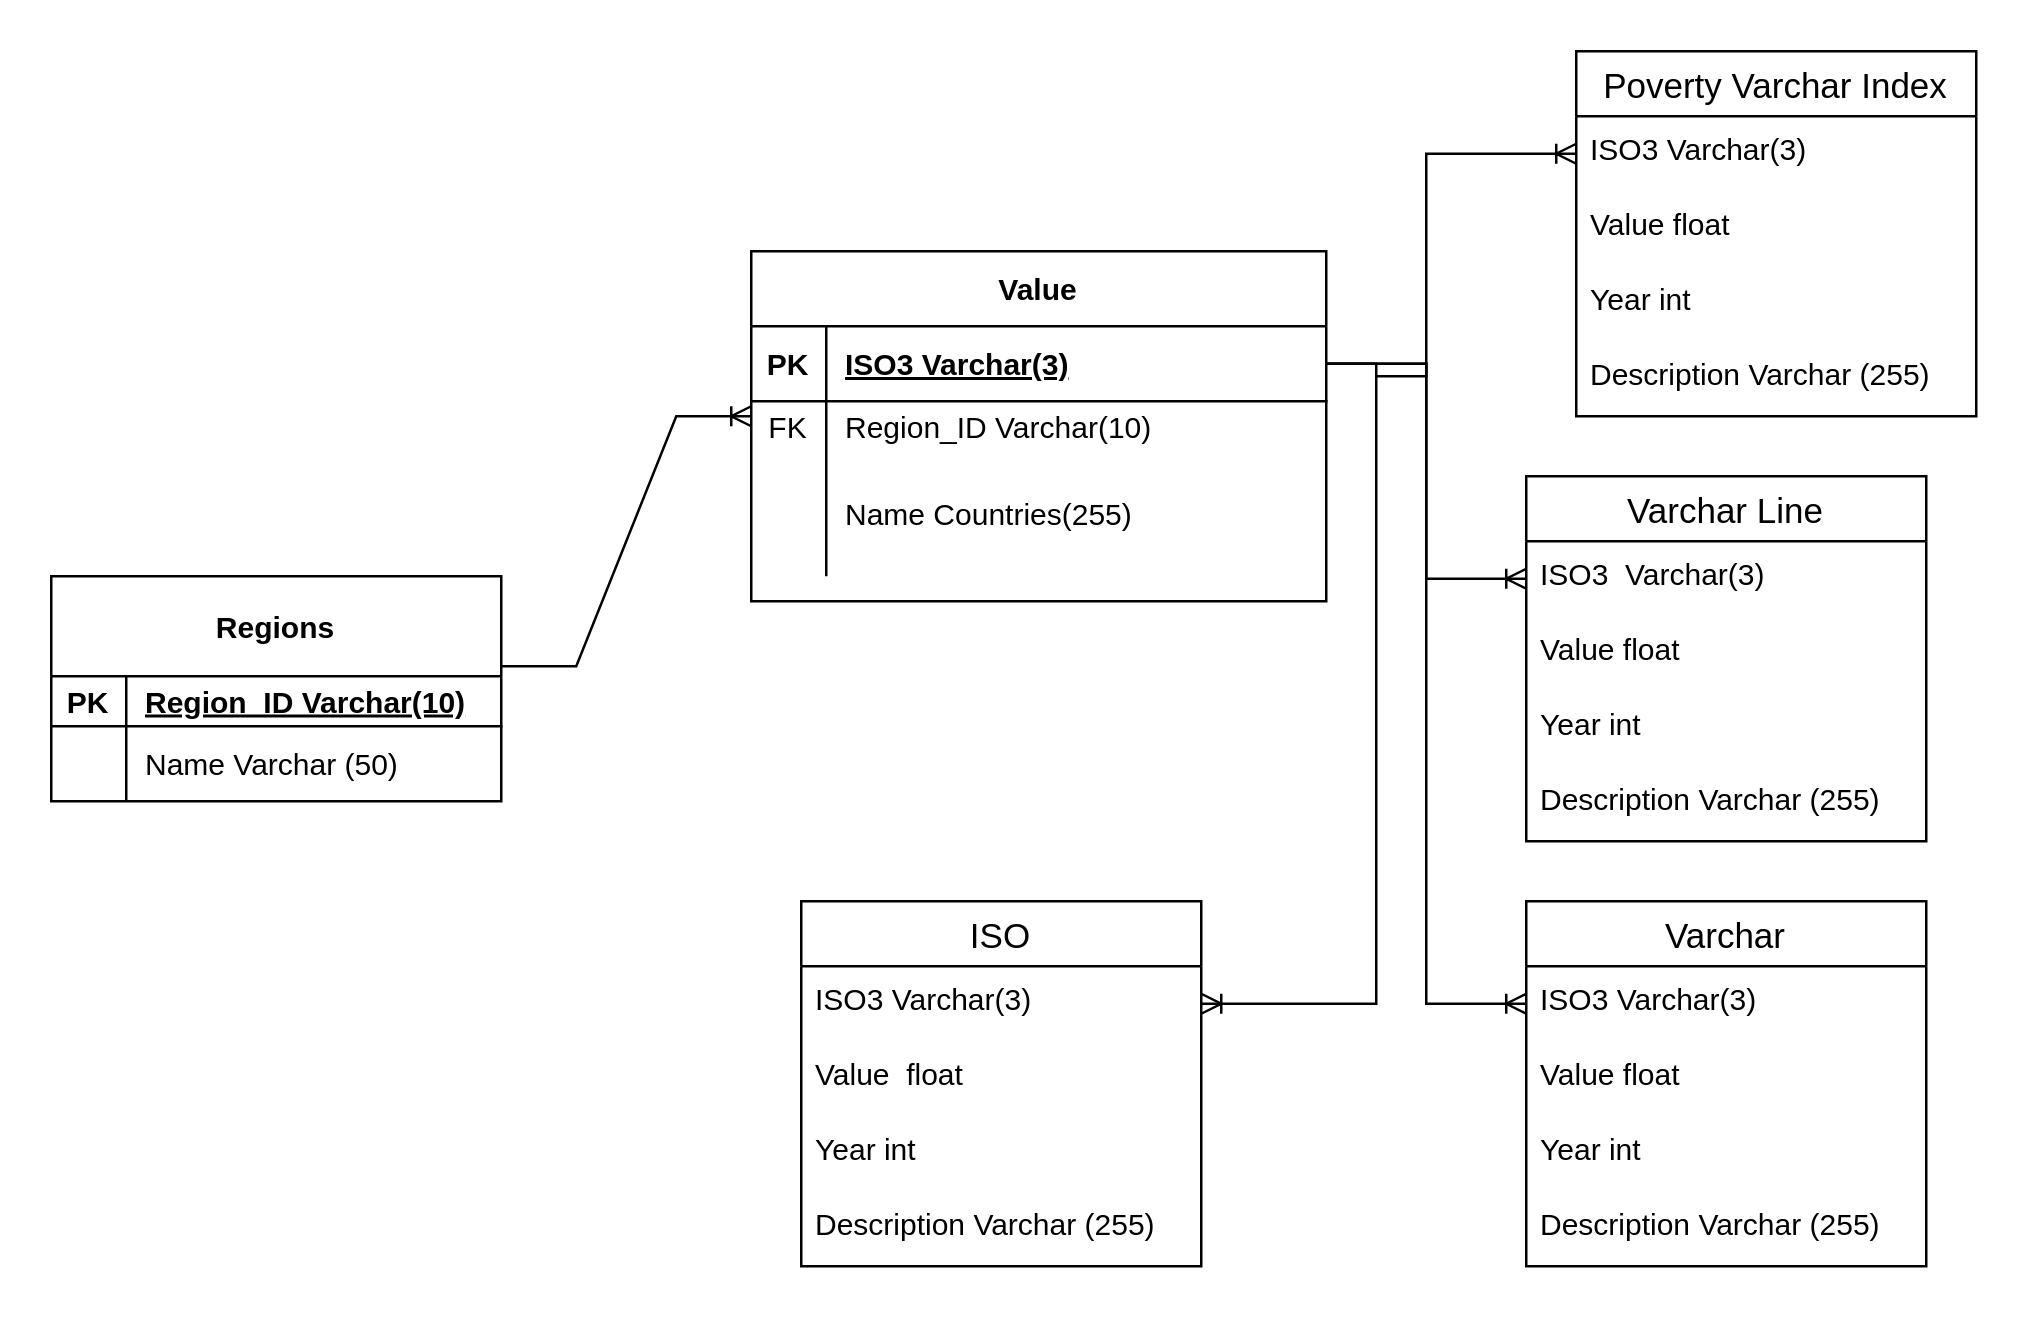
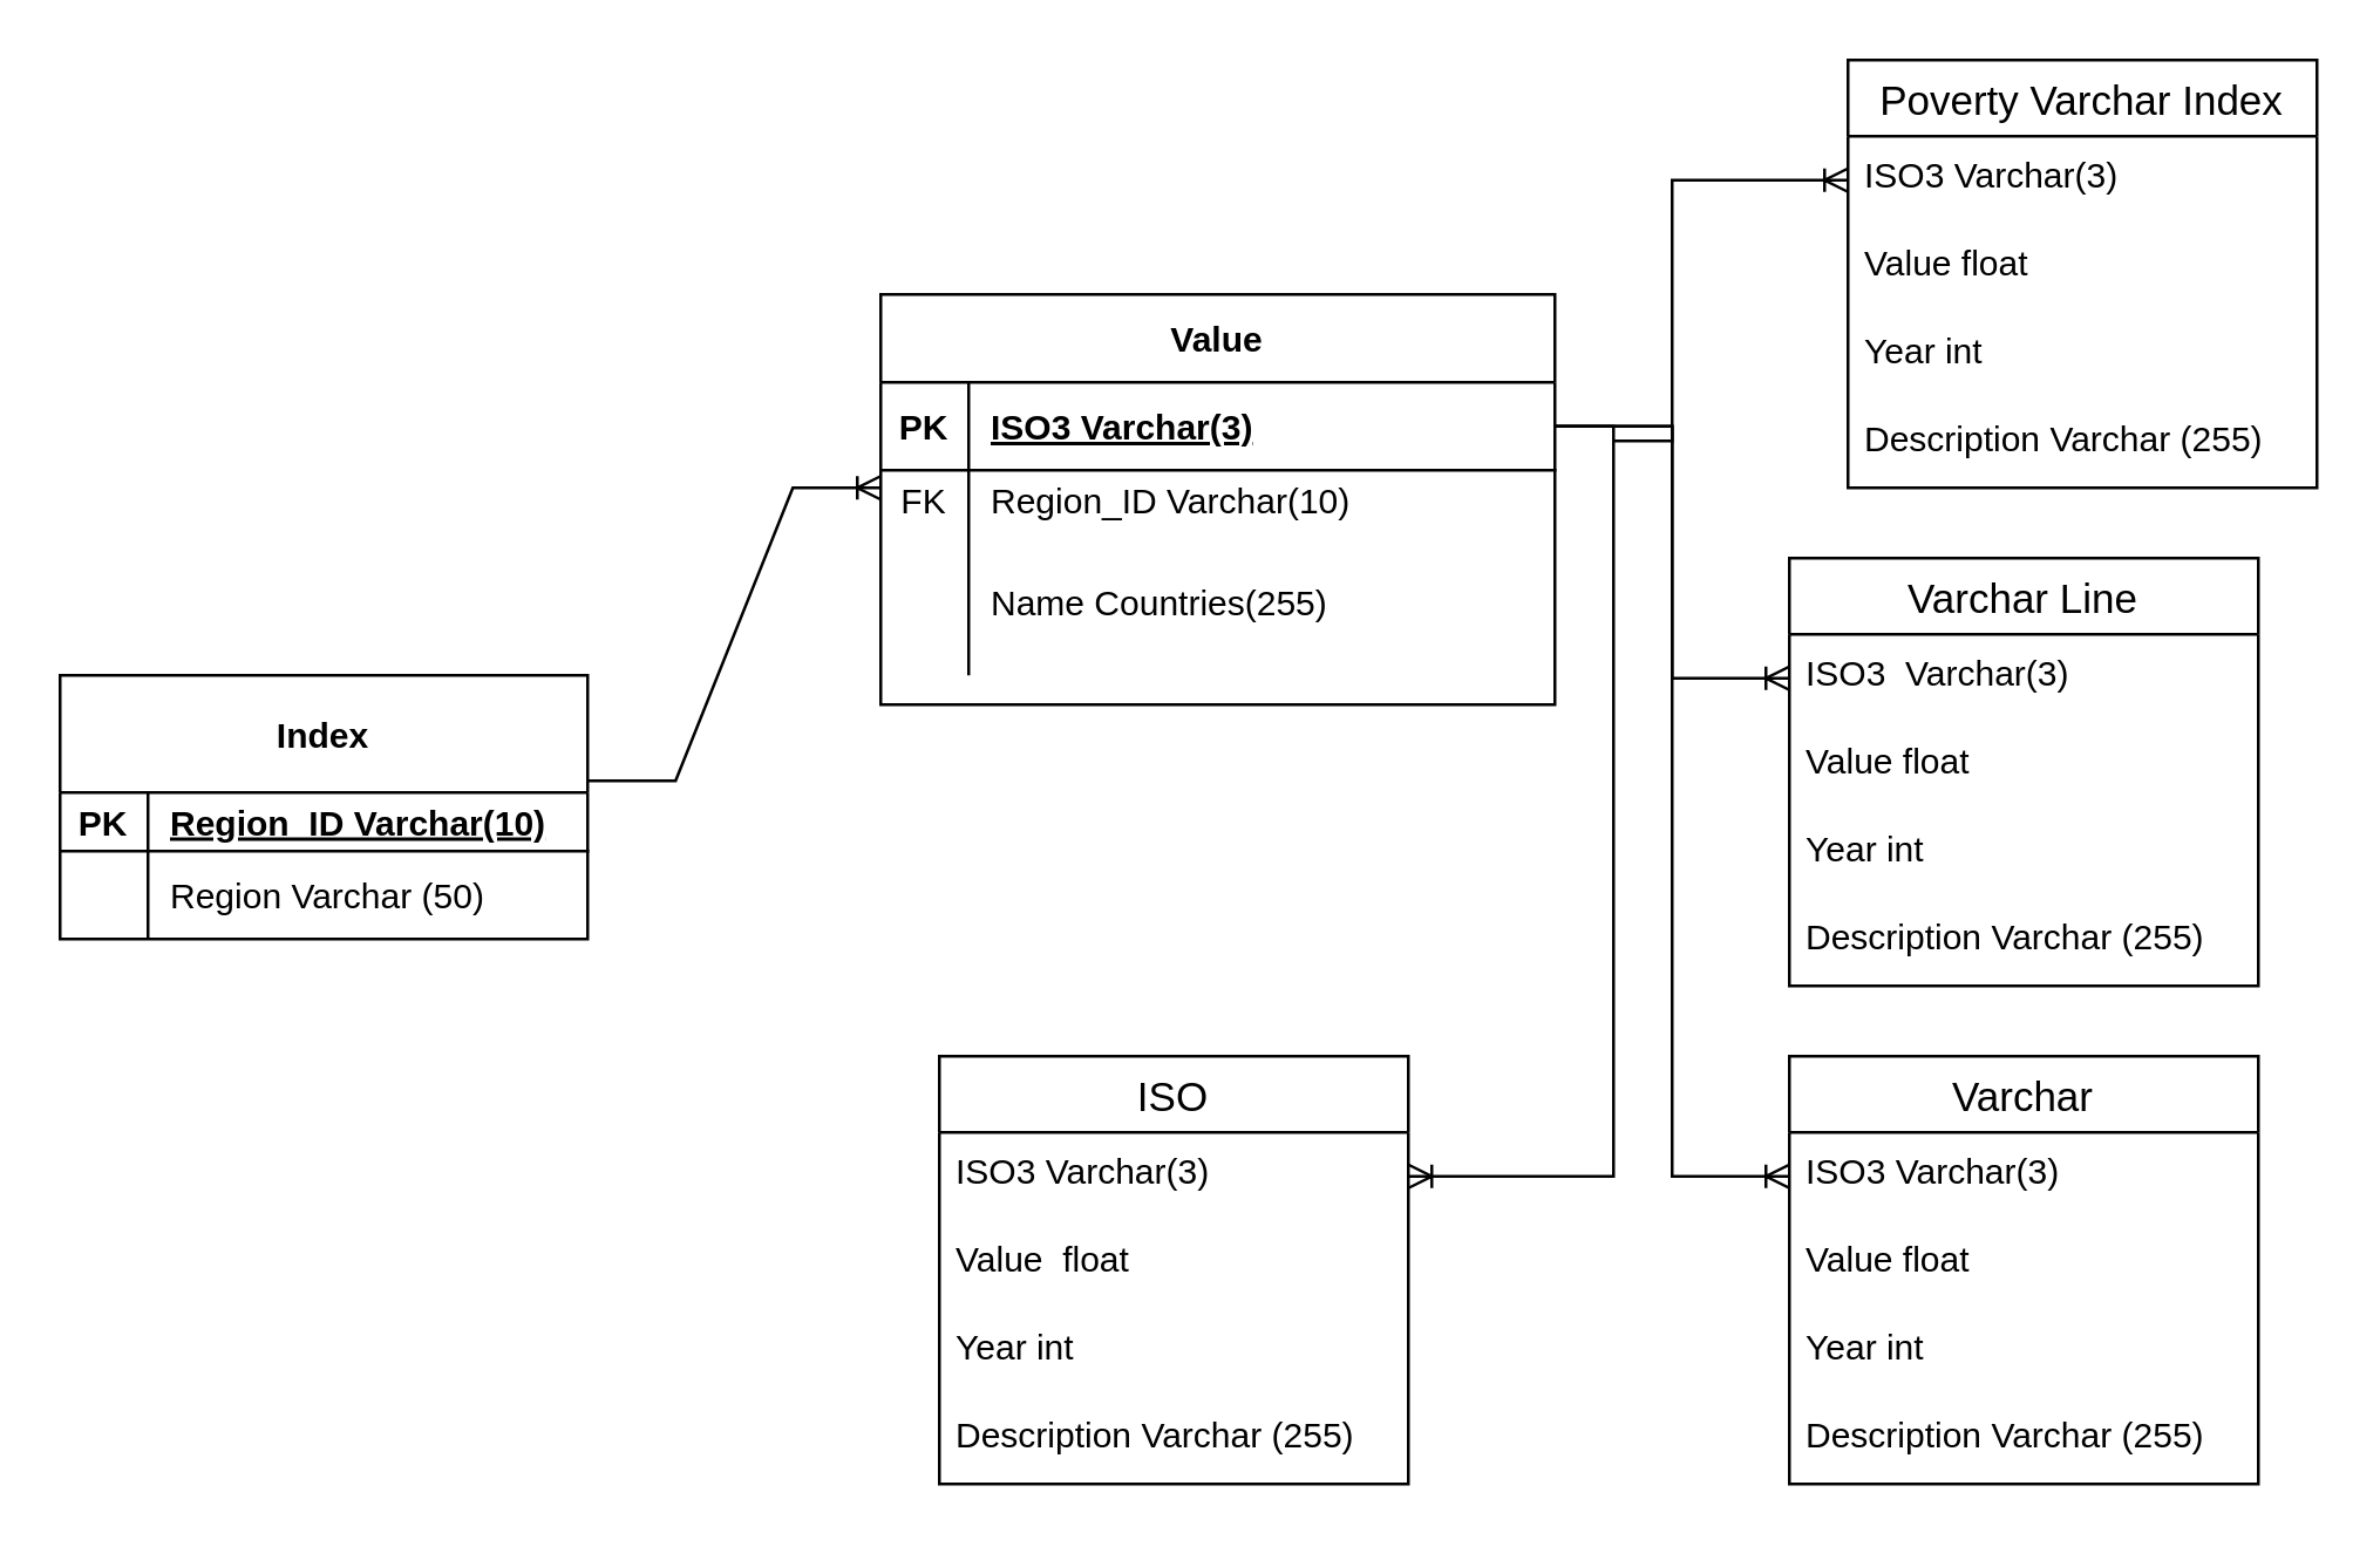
- <mxCell id="12" value="Regions" style="shape=table;startSize=40;container=1;collapsible=1;childLayout=tableLayout;fixedRows=1;rowLines=0;fontStyle=1;align=center;resizeLast=1;" vertex="1" parent="1"><mxGeometry y="230" width="180" height="90" as="geometry" x="20" /></mxCell>
+ <mxCell id="12" value="Index" style="shape=table;startSize=40;container=1;collapsible=1;childLayout=tableLayout;fixedRows=1;rowLines=0;fontStyle=1;align=center;resizeLast=1;" vertex="1" parent="1"><mxGeometry y="230" width="180" height="90" as="geometry" x="20" /></mxCell>
- <mxCell id="18" value="Name Varchar (50)" style="shape=partialRectangle;connectable=0;fillColor=none;top=0;left=0;bottom=0;right=0;align=left;spacingLeft=6;overflow=hidden;" vertex="1" parent="16"><mxGeometry x="30" width="150" height="30" as="geometry"><mxRectangle width="150" height="30" as="alternateBounds" /></mxGeometry></mxCell>
+ <mxCell id="18" value="Region Varchar (50)" style="shape=partialRectangle;connectable=0;fillColor=none;top=0;left=0;bottom=0;right=0;align=left;spacingLeft=6;overflow=hidden;" vertex="1" parent="16"><mxGeometry x="30" width="150" height="30" as="geometry"><mxRectangle width="150" height="30" as="alternateBounds" /></mxGeometry></mxCell>
